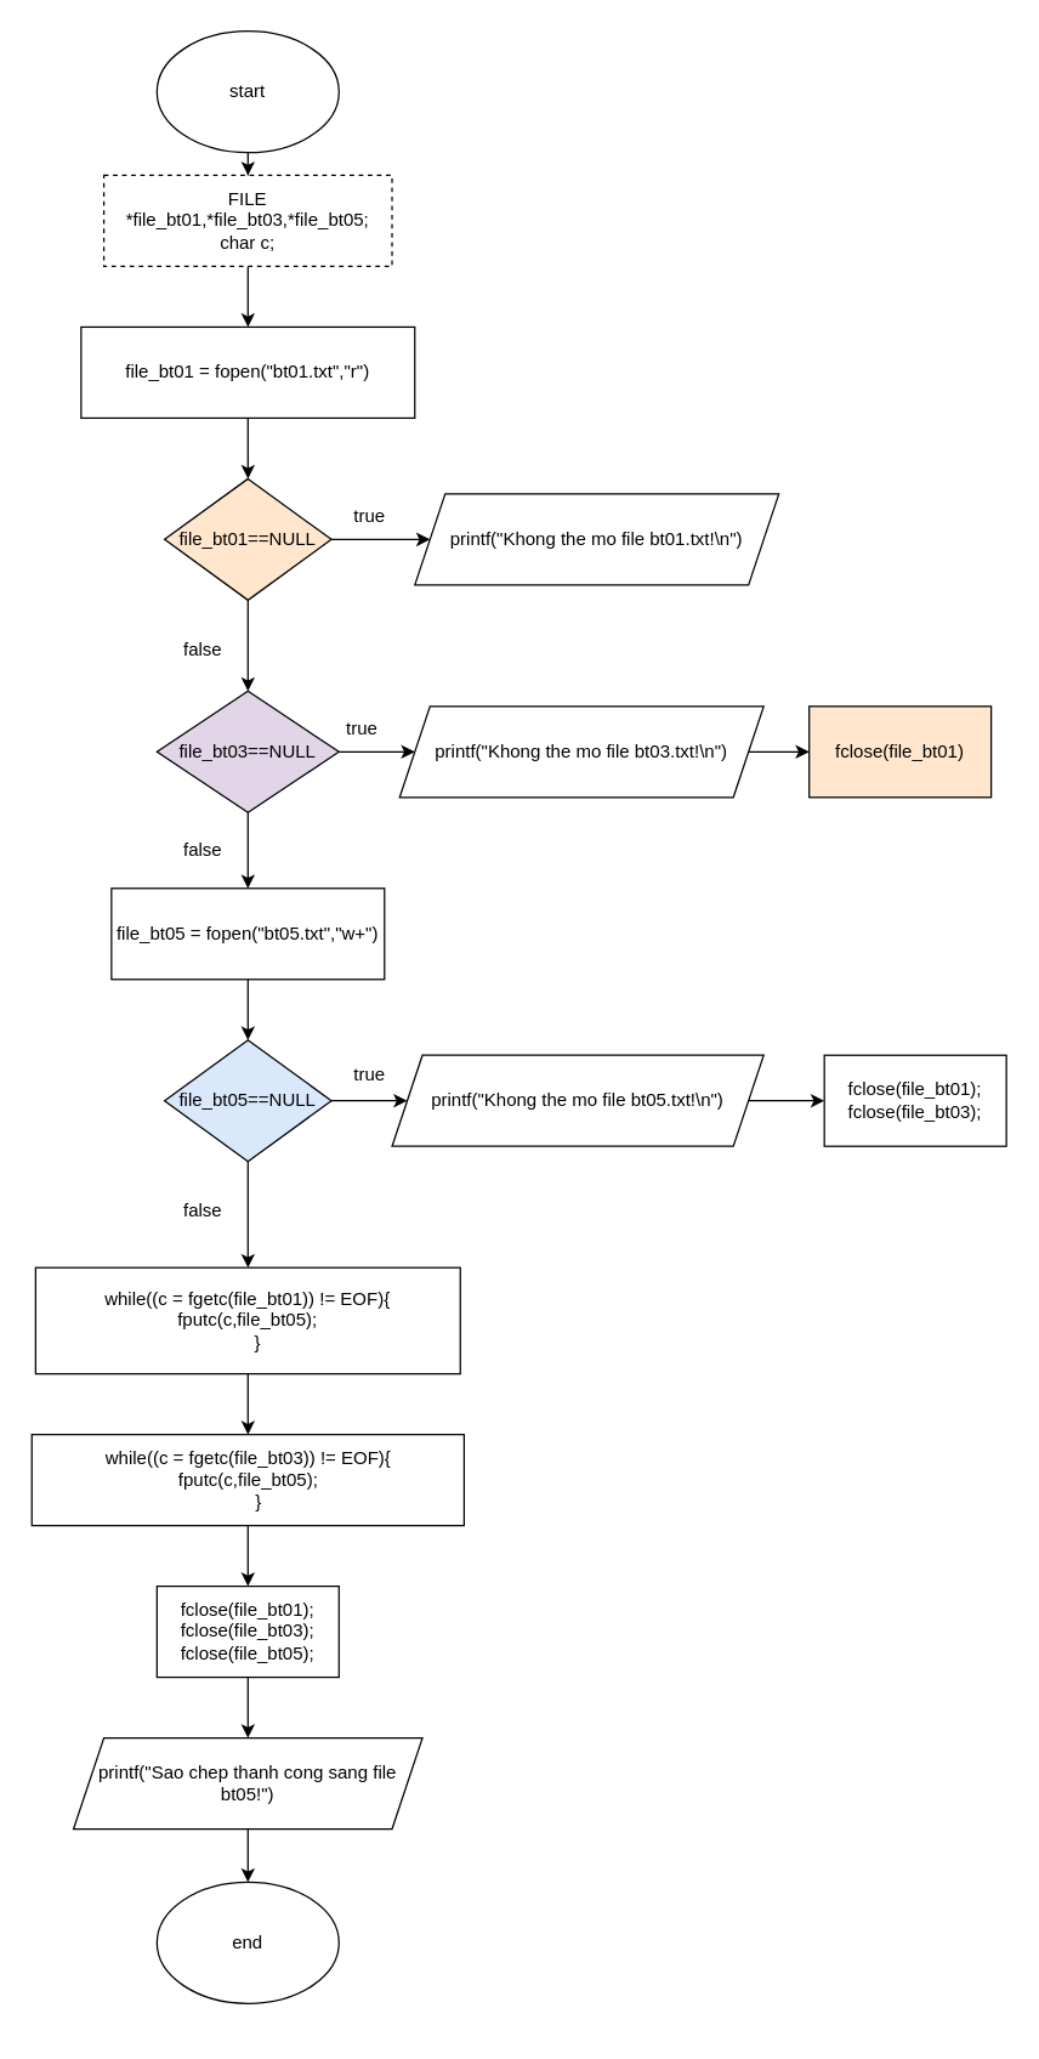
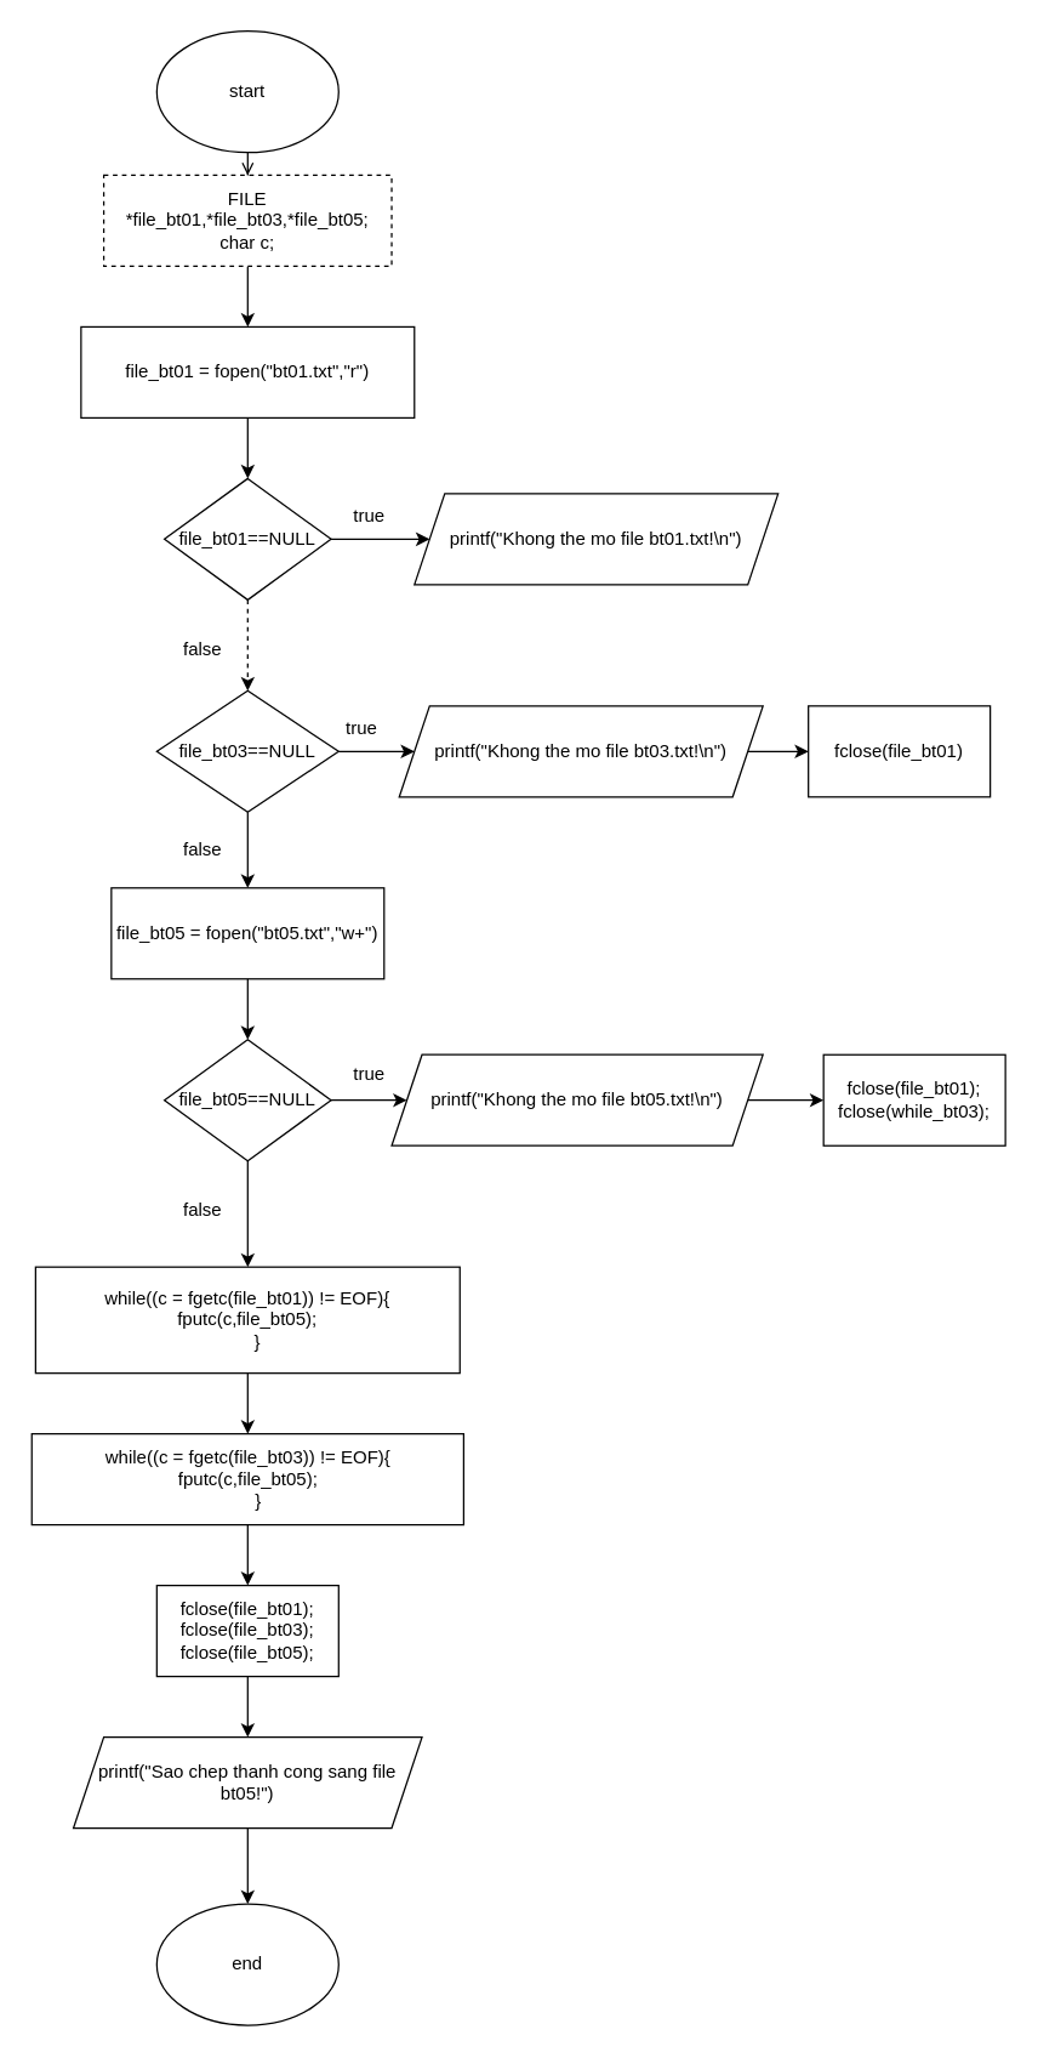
- <mxCell id="2" value="" style="edgeStyle=orthogonalEdgeStyle;rounded=0;orthogonalLoop=1;jettySize=auto;html=1;" edge="1" parent="1" source="3" target="5"><mxGeometry relative="1" as="geometry" /></mxCell>
+ <mxCell id="2" value="" style="edgeStyle=orthogonalEdgeStyle;rounded=0;orthogonalLoop=1;jettySize=auto;html=1;endArrow=open;" edge="1" parent="1" source="3" target="5"><mxGeometry relative="1" as="geometry" /></mxCell>
- <mxCell id="10" value="file_bt01==NULL" style="rhombus;whiteSpace=wrap;html=1;fillColor=#ffe6cc;" vertex="1" parent="1"><mxGeometry x="108" y="315" width="110" height="80" as="geometry" /></mxCell>
+ <mxCell id="10" value="file_bt01==NULL" style="rhombus;whiteSpace=wrap;html=1;" vertex="1" parent="1"><mxGeometry x="108" y="315" width="110" height="80" as="geometry" /></mxCell>
- <mxCell id="9" value="" style="edgeStyle=orthogonalEdgeStyle;rounded=0;orthogonalLoop=1;jettySize=auto;html=1;" edge="1" parent="1" source="10" target="15"><mxGeometry relative="1" as="geometry" /></mxCell>
+ <mxCell id="9" value="" style="edgeStyle=orthogonalEdgeStyle;rounded=0;orthogonalLoop=1;jettySize=auto;html=1;dashed=1;" edge="1" parent="1" source="10" target="15"><mxGeometry relative="1" as="geometry" /></mxCell>
- <mxCell id="15" value="file_bt03==NULL" style="rhombus;whiteSpace=wrap;html=1;fillColor=#e1d5e7;" vertex="1" parent="1"><mxGeometry x="103" y="455" width="120" height="80" as="geometry" /></mxCell>
+ <mxCell id="15" value="file_bt03==NULL" style="rhombus;whiteSpace=wrap;html=1;" vertex="1" parent="1"><mxGeometry x="103" y="455" width="120" height="80" as="geometry" /></mxCell>
- <mxCell id="20" value="fclose(file_bt01)" style="rounded=0;whiteSpace=wrap;html=1;fillColor=#ffe6cc;" vertex="1" parent="1"><mxGeometry x="533" y="465" width="120" height="60" as="geometry" /></mxCell>
+ <mxCell id="20" value="fclose(file_bt01)" style="rounded=0;whiteSpace=wrap;html=1;" vertex="1" parent="1"><mxGeometry x="533" y="465" width="120" height="60" as="geometry" /></mxCell>
- <mxCell id="26" value="file_bt05==NULL" style="rhombus;whiteSpace=wrap;html=1;fillColor=#dae8fc;" vertex="1" parent="1"><mxGeometry x="108" y="685" width="110" height="80" as="geometry" /></mxCell>
+ <mxCell id="26" value="file_bt05==NULL" style="rhombus;whiteSpace=wrap;html=1;" vertex="1" parent="1"><mxGeometry x="108" y="685" width="110" height="80" as="geometry" /></mxCell>
- <mxCell id="30" value="&lt;div&gt;fclose(file_bt01);&lt;/div&gt;&lt;div&gt;fclose(file_bt03);&lt;span style=&quot;&quot;&gt;&lt;/span&gt;&lt;/div&gt;" style="rounded=0;whiteSpace=wrap;html=1;" vertex="1" parent="1"><mxGeometry x="543" y="695" width="120" height="60" as="geometry" /></mxCell>
+ <mxCell id="30" value="&lt;div&gt;fclose(file_bt01);&lt;/div&gt;&lt;div&gt;fclose(while_bt03);&lt;span style=&quot;&quot;&gt;&lt;/span&gt;&lt;/div&gt;" style="rounded=0;whiteSpace=wrap;html=1;" vertex="1" parent="1"><mxGeometry x="543" y="695" width="120" height="60" as="geometry" /></mxCell>
- <mxCell id="40" value="end" style="ellipse;whiteSpace=wrap;html=1;" vertex="1" parent="1"><mxGeometry x="103" y="1240" width="120" height="80" as="geometry" /></mxCell>
+ <mxCell id="40" value="end" style="ellipse;whiteSpace=wrap;html=1;" vertex="1" parent="1"><mxGeometry x="103" y="1255" width="120" height="80" as="geometry" /></mxCell>
